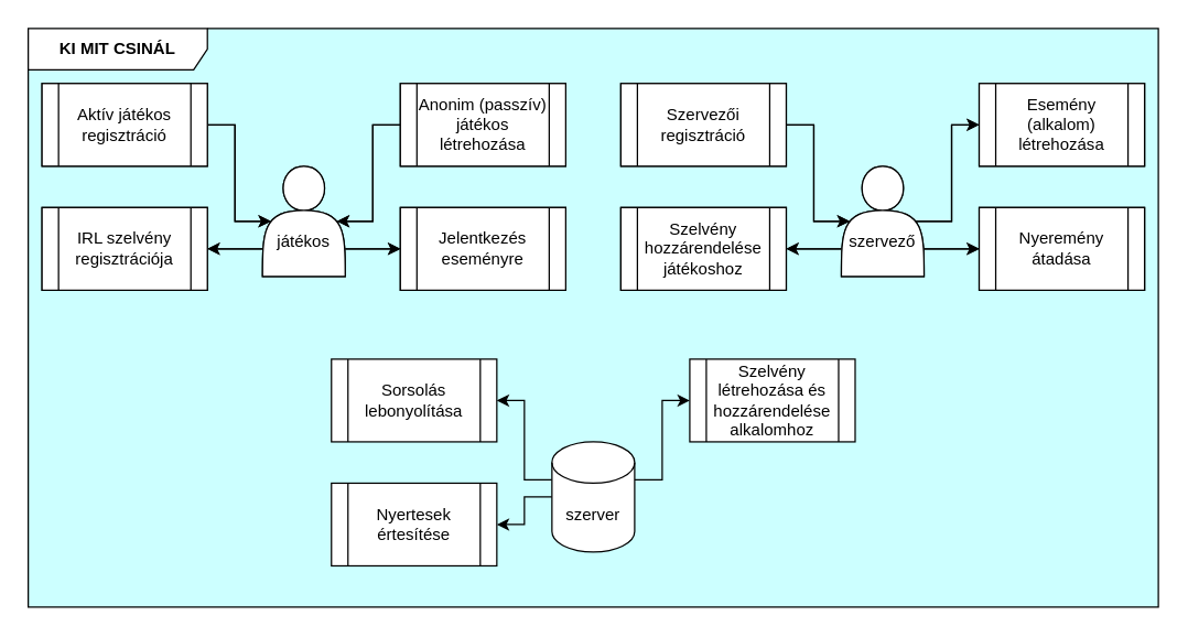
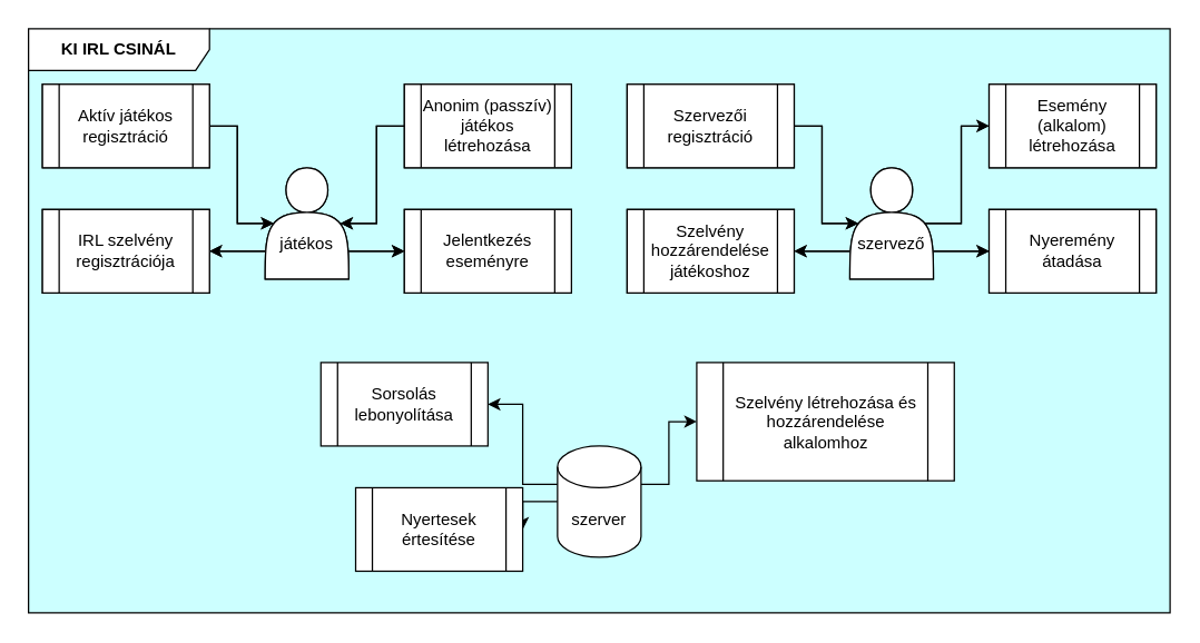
- <mxCell id="2" value="KI MIT CSINÁL" style="shape=umlFrame;whiteSpace=wrap;html=1;width=130;height=30;fontStyle=1;swimlaneFillColor=#CCFFFF;gradientColor=#ffffff;gradientDirection=north;" parent="1" vertex="1"><mxGeometry x="20" y="20" width="820" height="420" as="geometry" /></mxCell>
+ <mxCell id="2" value="KI IRL CSINÁL" style="shape=umlFrame;whiteSpace=wrap;html=1;width=130;height=30;fontStyle=1;swimlaneFillColor=#CCFFFF;gradientColor=#ffffff;gradientDirection=north;" parent="1" vertex="1"><mxGeometry x="20" y="20" width="820" height="420" as="geometry" /></mxCell>
- <mxCell id="47" value="Sorsolás lebonyolítása" style="shape=process;whiteSpace=wrap;html=1;backgroundOutline=1;" parent="41" vertex="1"><mxGeometry x="240" y="260" width="120" height="60" as="geometry" /></mxCell>
+ <mxCell id="47" value="Sorsolás lebonyolítása" style="shape=process;whiteSpace=wrap;html=1;backgroundOutline=1;" parent="41" vertex="1"><mxGeometry x="230" y="260" width="120" height="60" as="geometry" /></mxCell>
- <mxCell id="42" value="Szelvény létrehozása és hozzárendelése alkalomhoz" style="shape=process;whiteSpace=wrap;html=1;backgroundOutline=1;" parent="41" vertex="1"><mxGeometry x="500" y="260" width="120" height="60" as="geometry" /></mxCell>
+ <mxCell id="42" value="Szelvény létrehozása és hozzárendelése alkalomhoz" style="shape=process;whiteSpace=wrap;html=1;backgroundOutline=1;" parent="41" vertex="1"><mxGeometry x="500" y="260" width="185" height="85" as="geometry" /></mxCell>
- <mxCell id="48" value="Nyertesek értesítése" style="shape=process;whiteSpace=wrap;html=1;backgroundOutline=1;" parent="41" vertex="1"><mxGeometry x="240" y="350" width="120" height="60" as="geometry" /></mxCell>
+ <mxCell id="48" value="Nyertesek értesítése" style="shape=process;whiteSpace=wrap;html=1;backgroundOutline=1;" parent="41" vertex="1"><mxGeometry x="255" y="350" width="120" height="60" as="geometry" /></mxCell>
